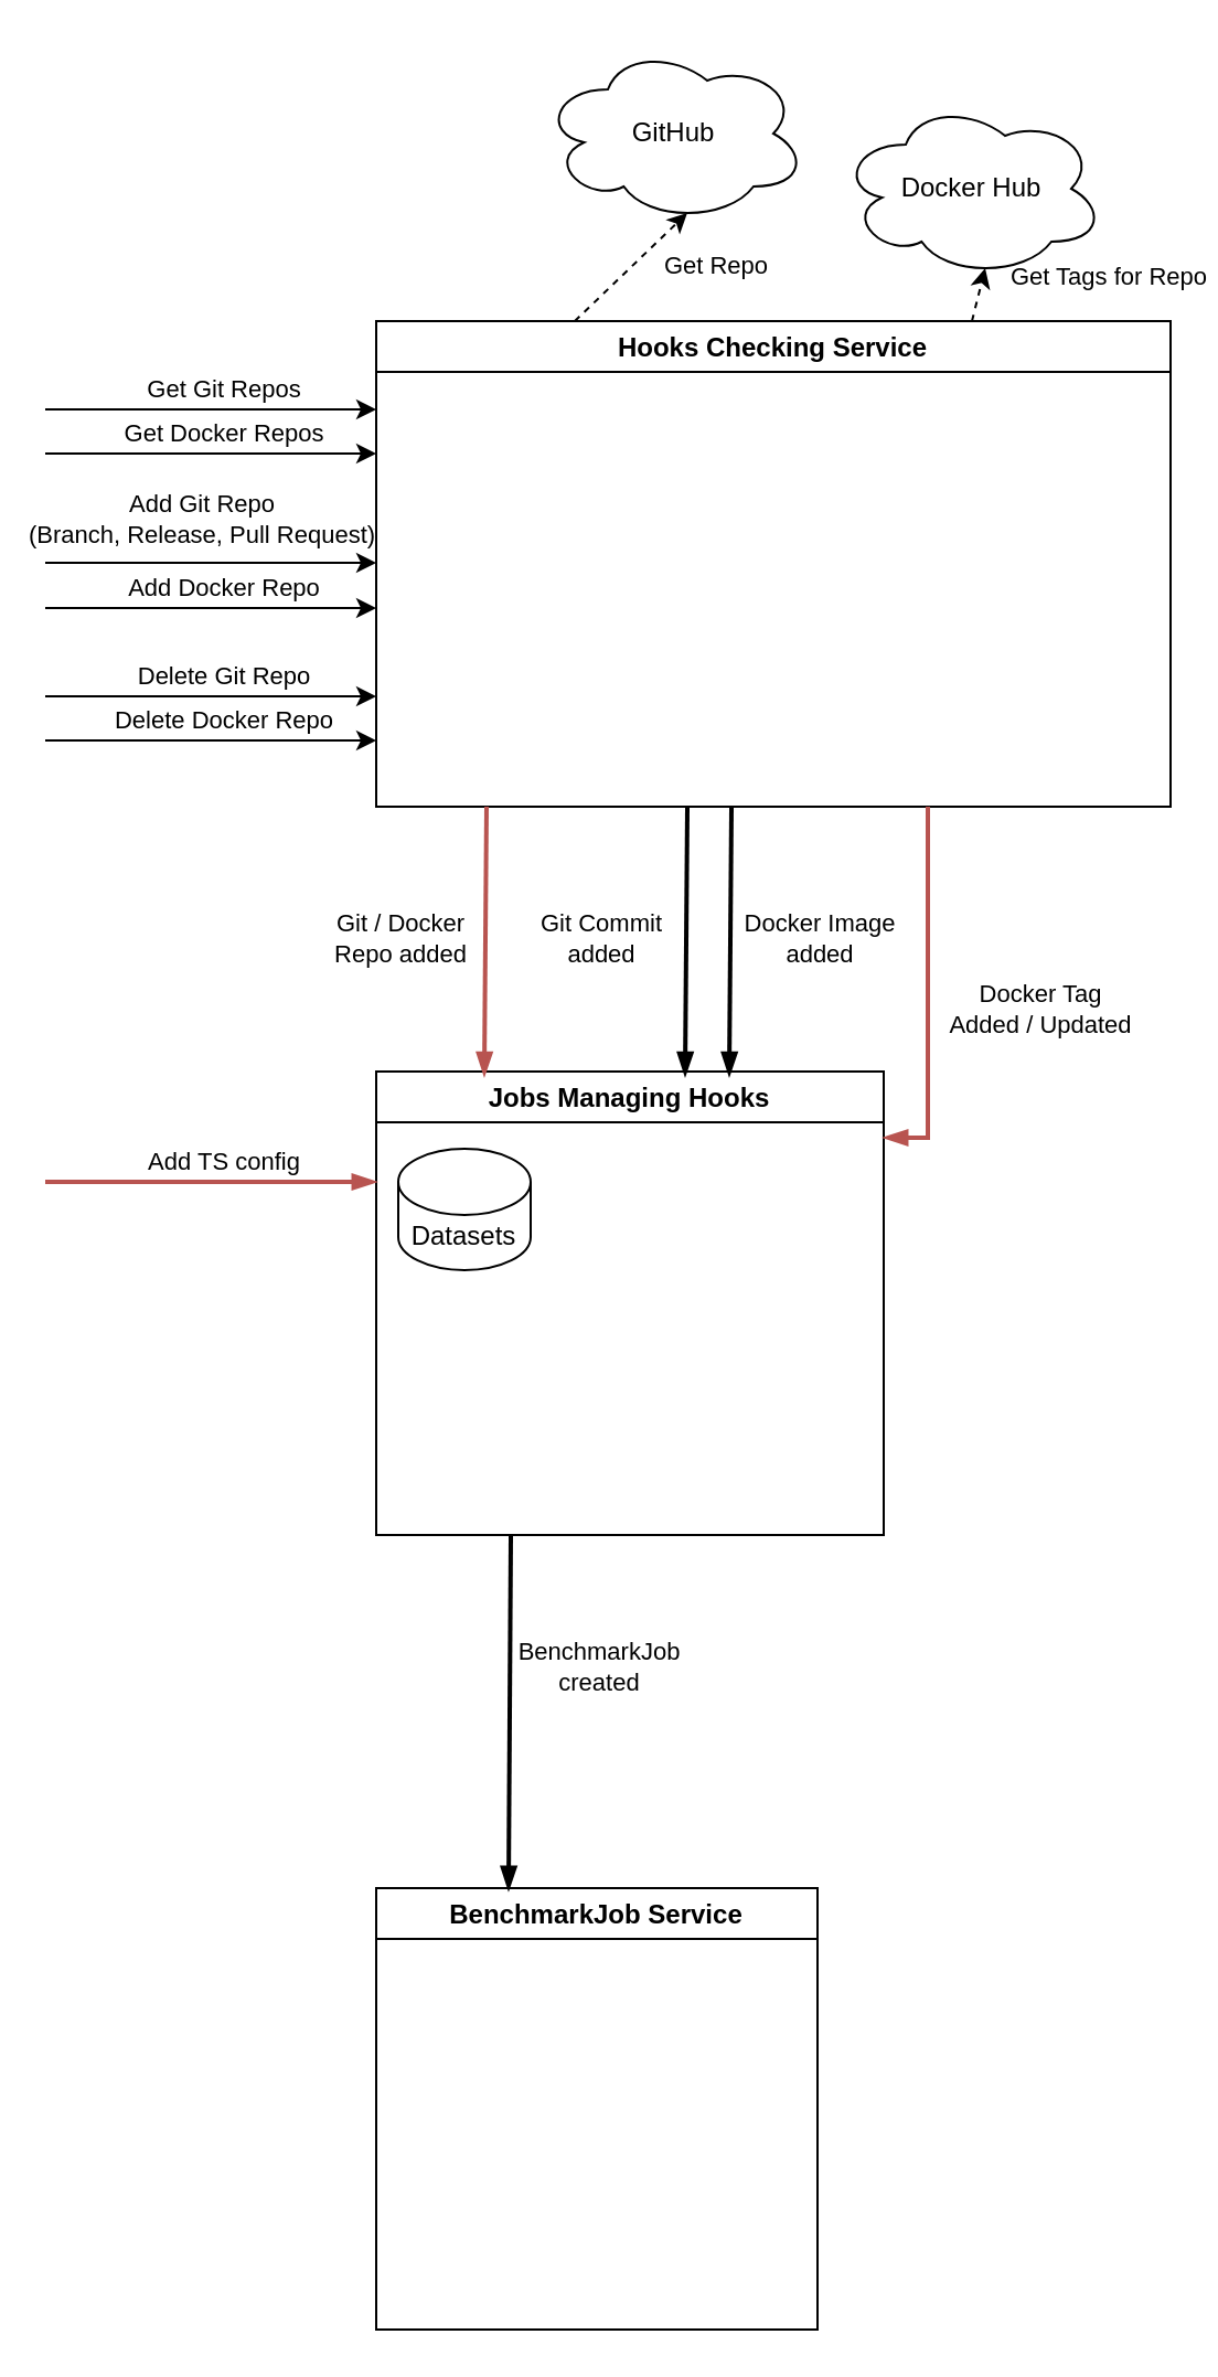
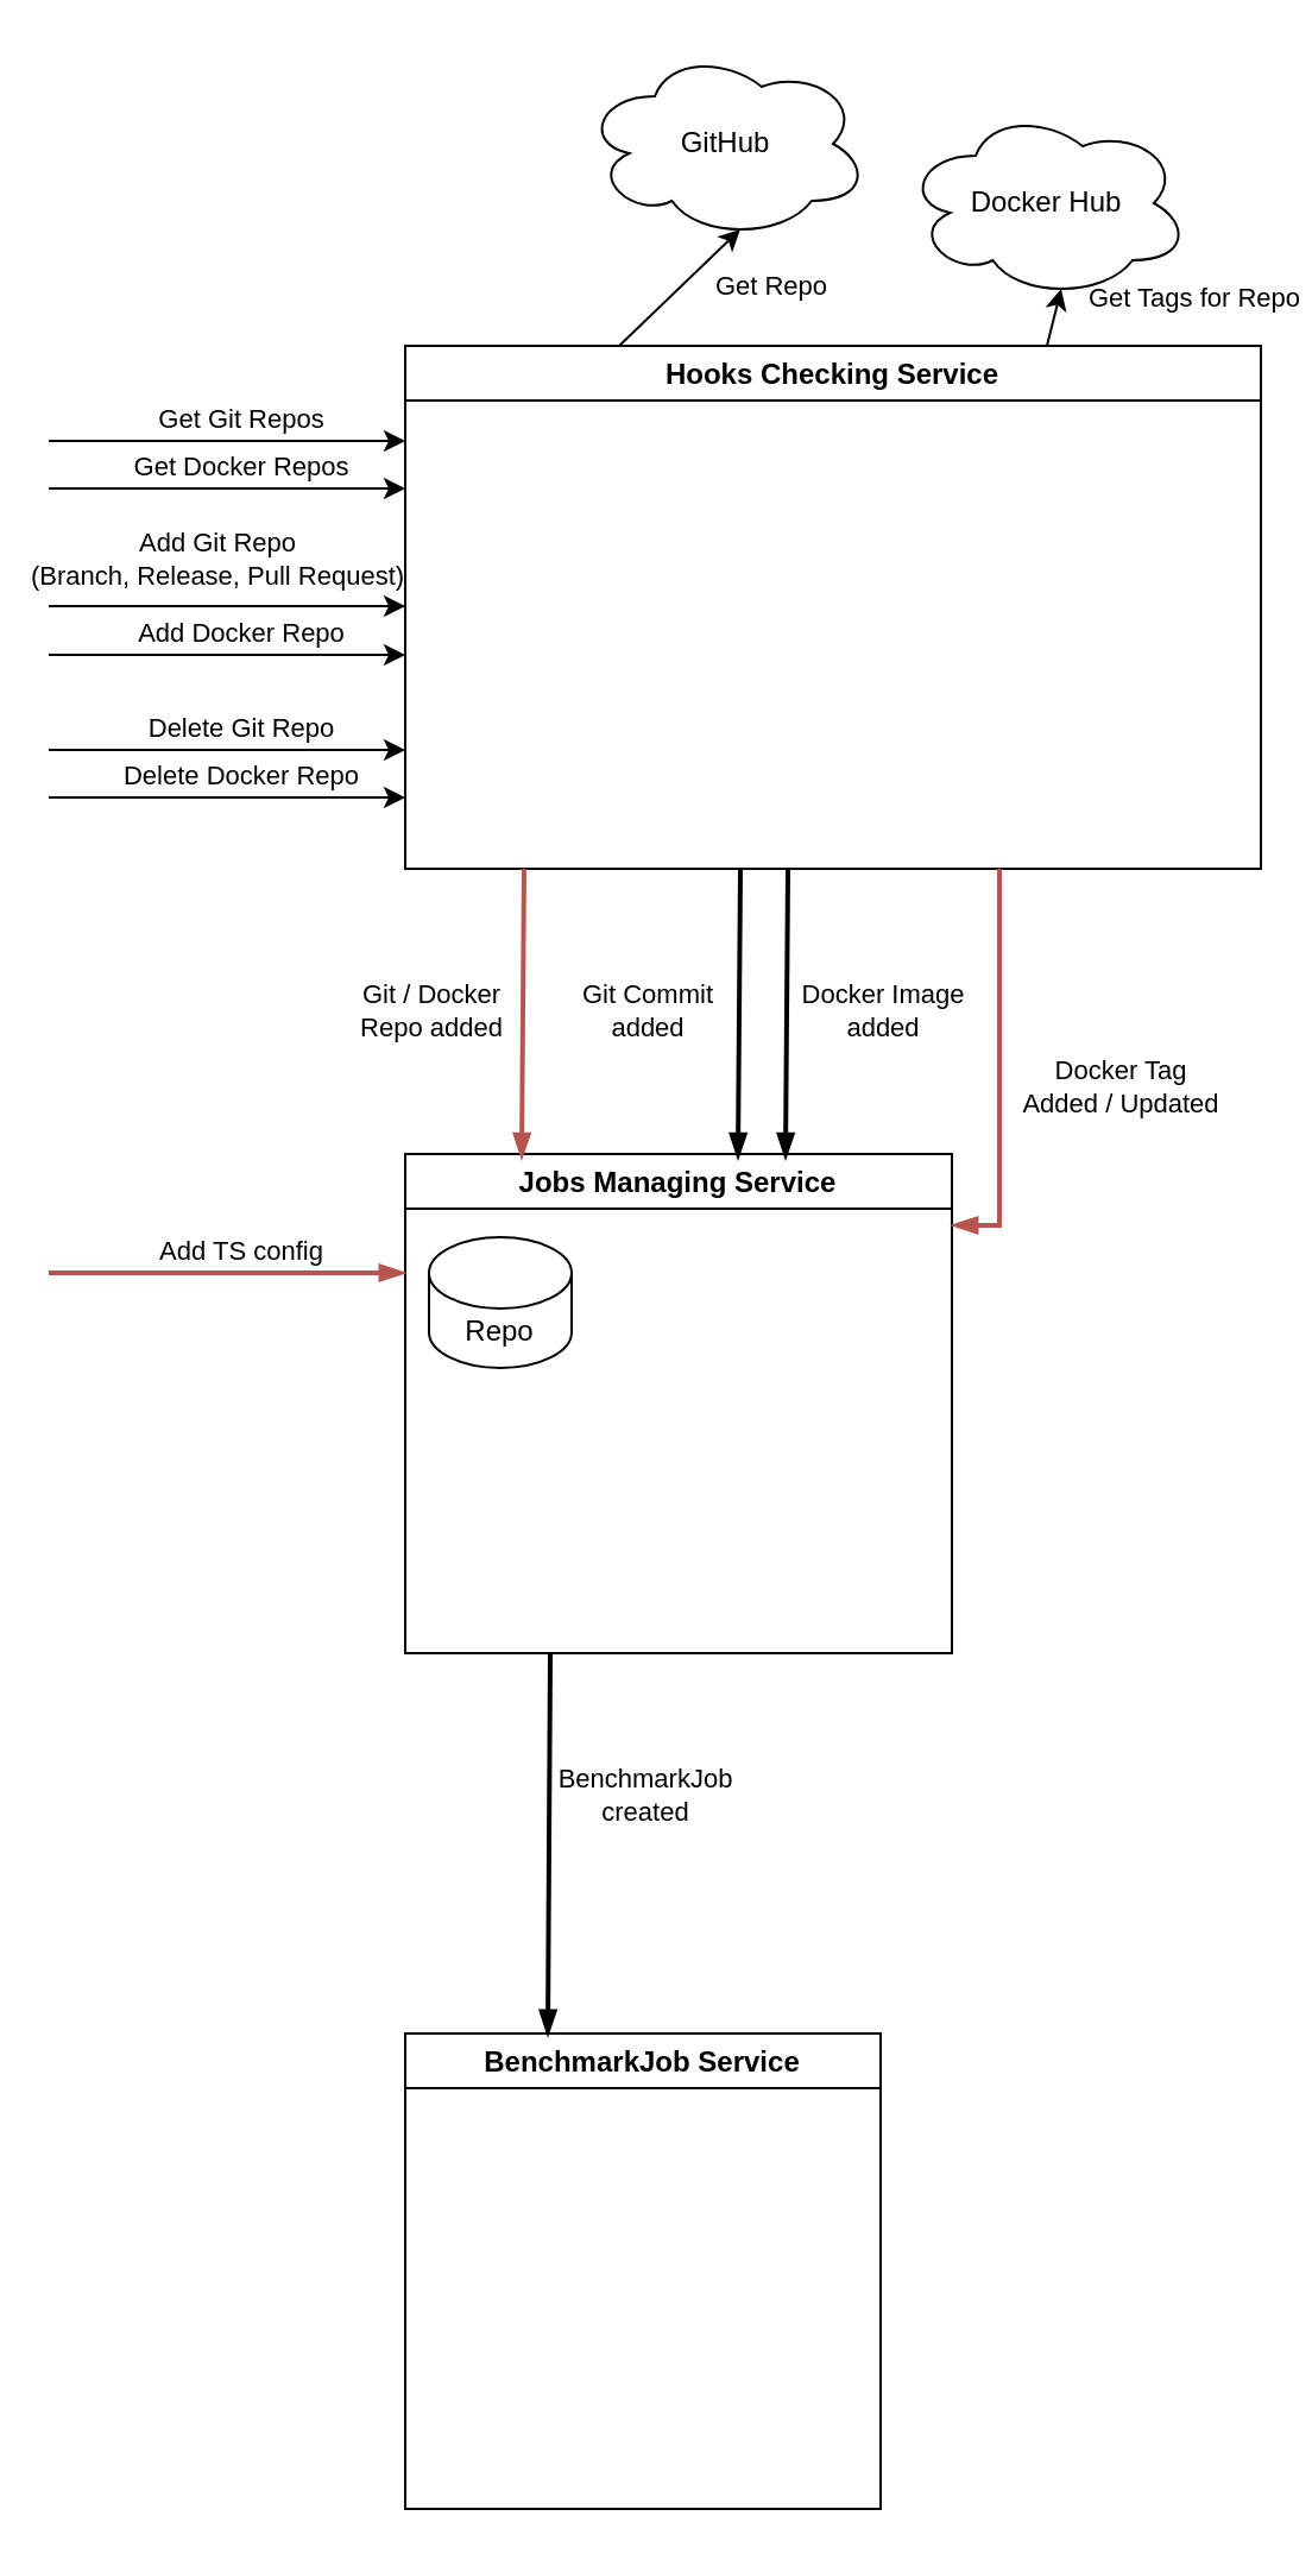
- <mxCell id="4" style="rounded=0;orthogonalLoop=1;jettySize=auto;html=1;exitX=0.25;exitY=0;exitDx=0;exitDy=0;entryX=0.55;entryY=0.95;entryDx=0;entryDy=0;entryPerimeter=0;dashed=1;" edge="1" parent="1" source="8" target="9"><mxGeometry relative="1" as="geometry" /></mxCell>
+ <mxCell id="4" style="rounded=0;orthogonalLoop=1;jettySize=auto;html=1;exitX=0.25;exitY=0;exitDx=0;exitDy=0;entryX=0.55;entryY=0.95;entryDx=0;entryDy=0;entryPerimeter=0;" edge="1" parent="1" source="8" target="9"><mxGeometry relative="1" as="geometry" /></mxCell>
- <mxCell id="6" style="edgeStyle=none;rounded=0;orthogonalLoop=1;jettySize=auto;html=1;exitX=0.75;exitY=0;exitDx=0;exitDy=0;entryX=0.55;entryY=0.95;entryDx=0;entryDy=0;entryPerimeter=0;dashed=1;" edge="1" parent="1" source="8" target="10"><mxGeometry relative="1" as="geometry" /></mxCell>
+ <mxCell id="6" style="edgeStyle=none;rounded=0;orthogonalLoop=1;jettySize=auto;html=1;exitX=0.75;exitY=0;exitDx=0;exitDy=0;entryX=0.55;entryY=0.95;entryDx=0;entryDy=0;entryPerimeter=0;" edge="1" parent="1" source="8" target="10"><mxGeometry relative="1" as="geometry" /></mxCell>
- <mxCell id="2" value="Jobs Managing Hooks" style="swimlane;" vertex="1" parent="1"><mxGeometry x="170" y="485" width="230" height="210" as="geometry"><mxRectangle x="180" y="470" width="160" height="23" as="alternateBounds" /></mxGeometry></mxCell>
+ <mxCell id="2" value="Jobs Managing Service" style="swimlane;" vertex="1" parent="1"><mxGeometry x="170" y="485" width="230" height="210" as="geometry"><mxRectangle x="180" y="470" width="160" height="23" as="alternateBounds" /></mxGeometry></mxCell>
- <mxCell id="3" value="Datasets" style="shape=cylinder3;whiteSpace=wrap;html=1;boundedLbl=1;backgroundOutline=1;size=15;" vertex="1" parent="2"><mxGeometry x="10" y="35" width="60" height="55" as="geometry" /></mxCell>
+ <mxCell id="3" value="Repo" style="shape=cylinder3;whiteSpace=wrap;html=1;boundedLbl=1;backgroundOutline=1;size=15;" vertex="1" parent="2"><mxGeometry x="10" y="35" width="60" height="55" as="geometry" /></mxCell>
